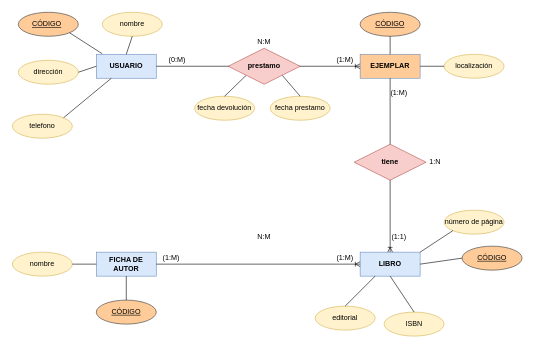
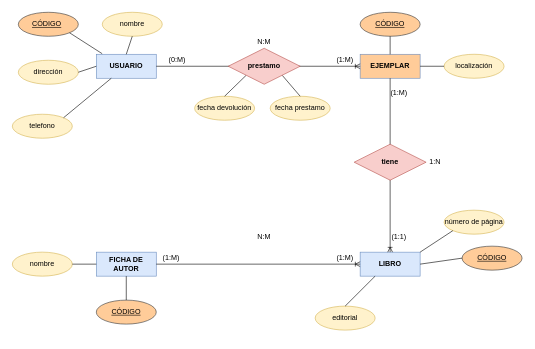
- <mxCell id="25" value="" style="endArrow=none;html=1;rounded=0;exitX=0.5;exitY=1;exitDx=0;exitDy=0;entryX=0.5;entryY=0;entryDx=0;entryDy=0;" parent="1" source="5" target="14" edge="1"><mxGeometry relative="1" as="geometry"><mxPoint x="1050" y="470" as="sourcePoint" /><mxPoint x="1040" y="520" as="targetPoint" /></mxGeometry></mxCell>
- <mxCell id="14" value="ISBN" style="ellipse;whiteSpace=wrap;html=1;align=center;fillColor=#fff2cc;strokeColor=#d6b656;" parent="1" vertex="1"><mxGeometry x="640" y="520" width="100" height="40" as="geometry" /></mxCell>
